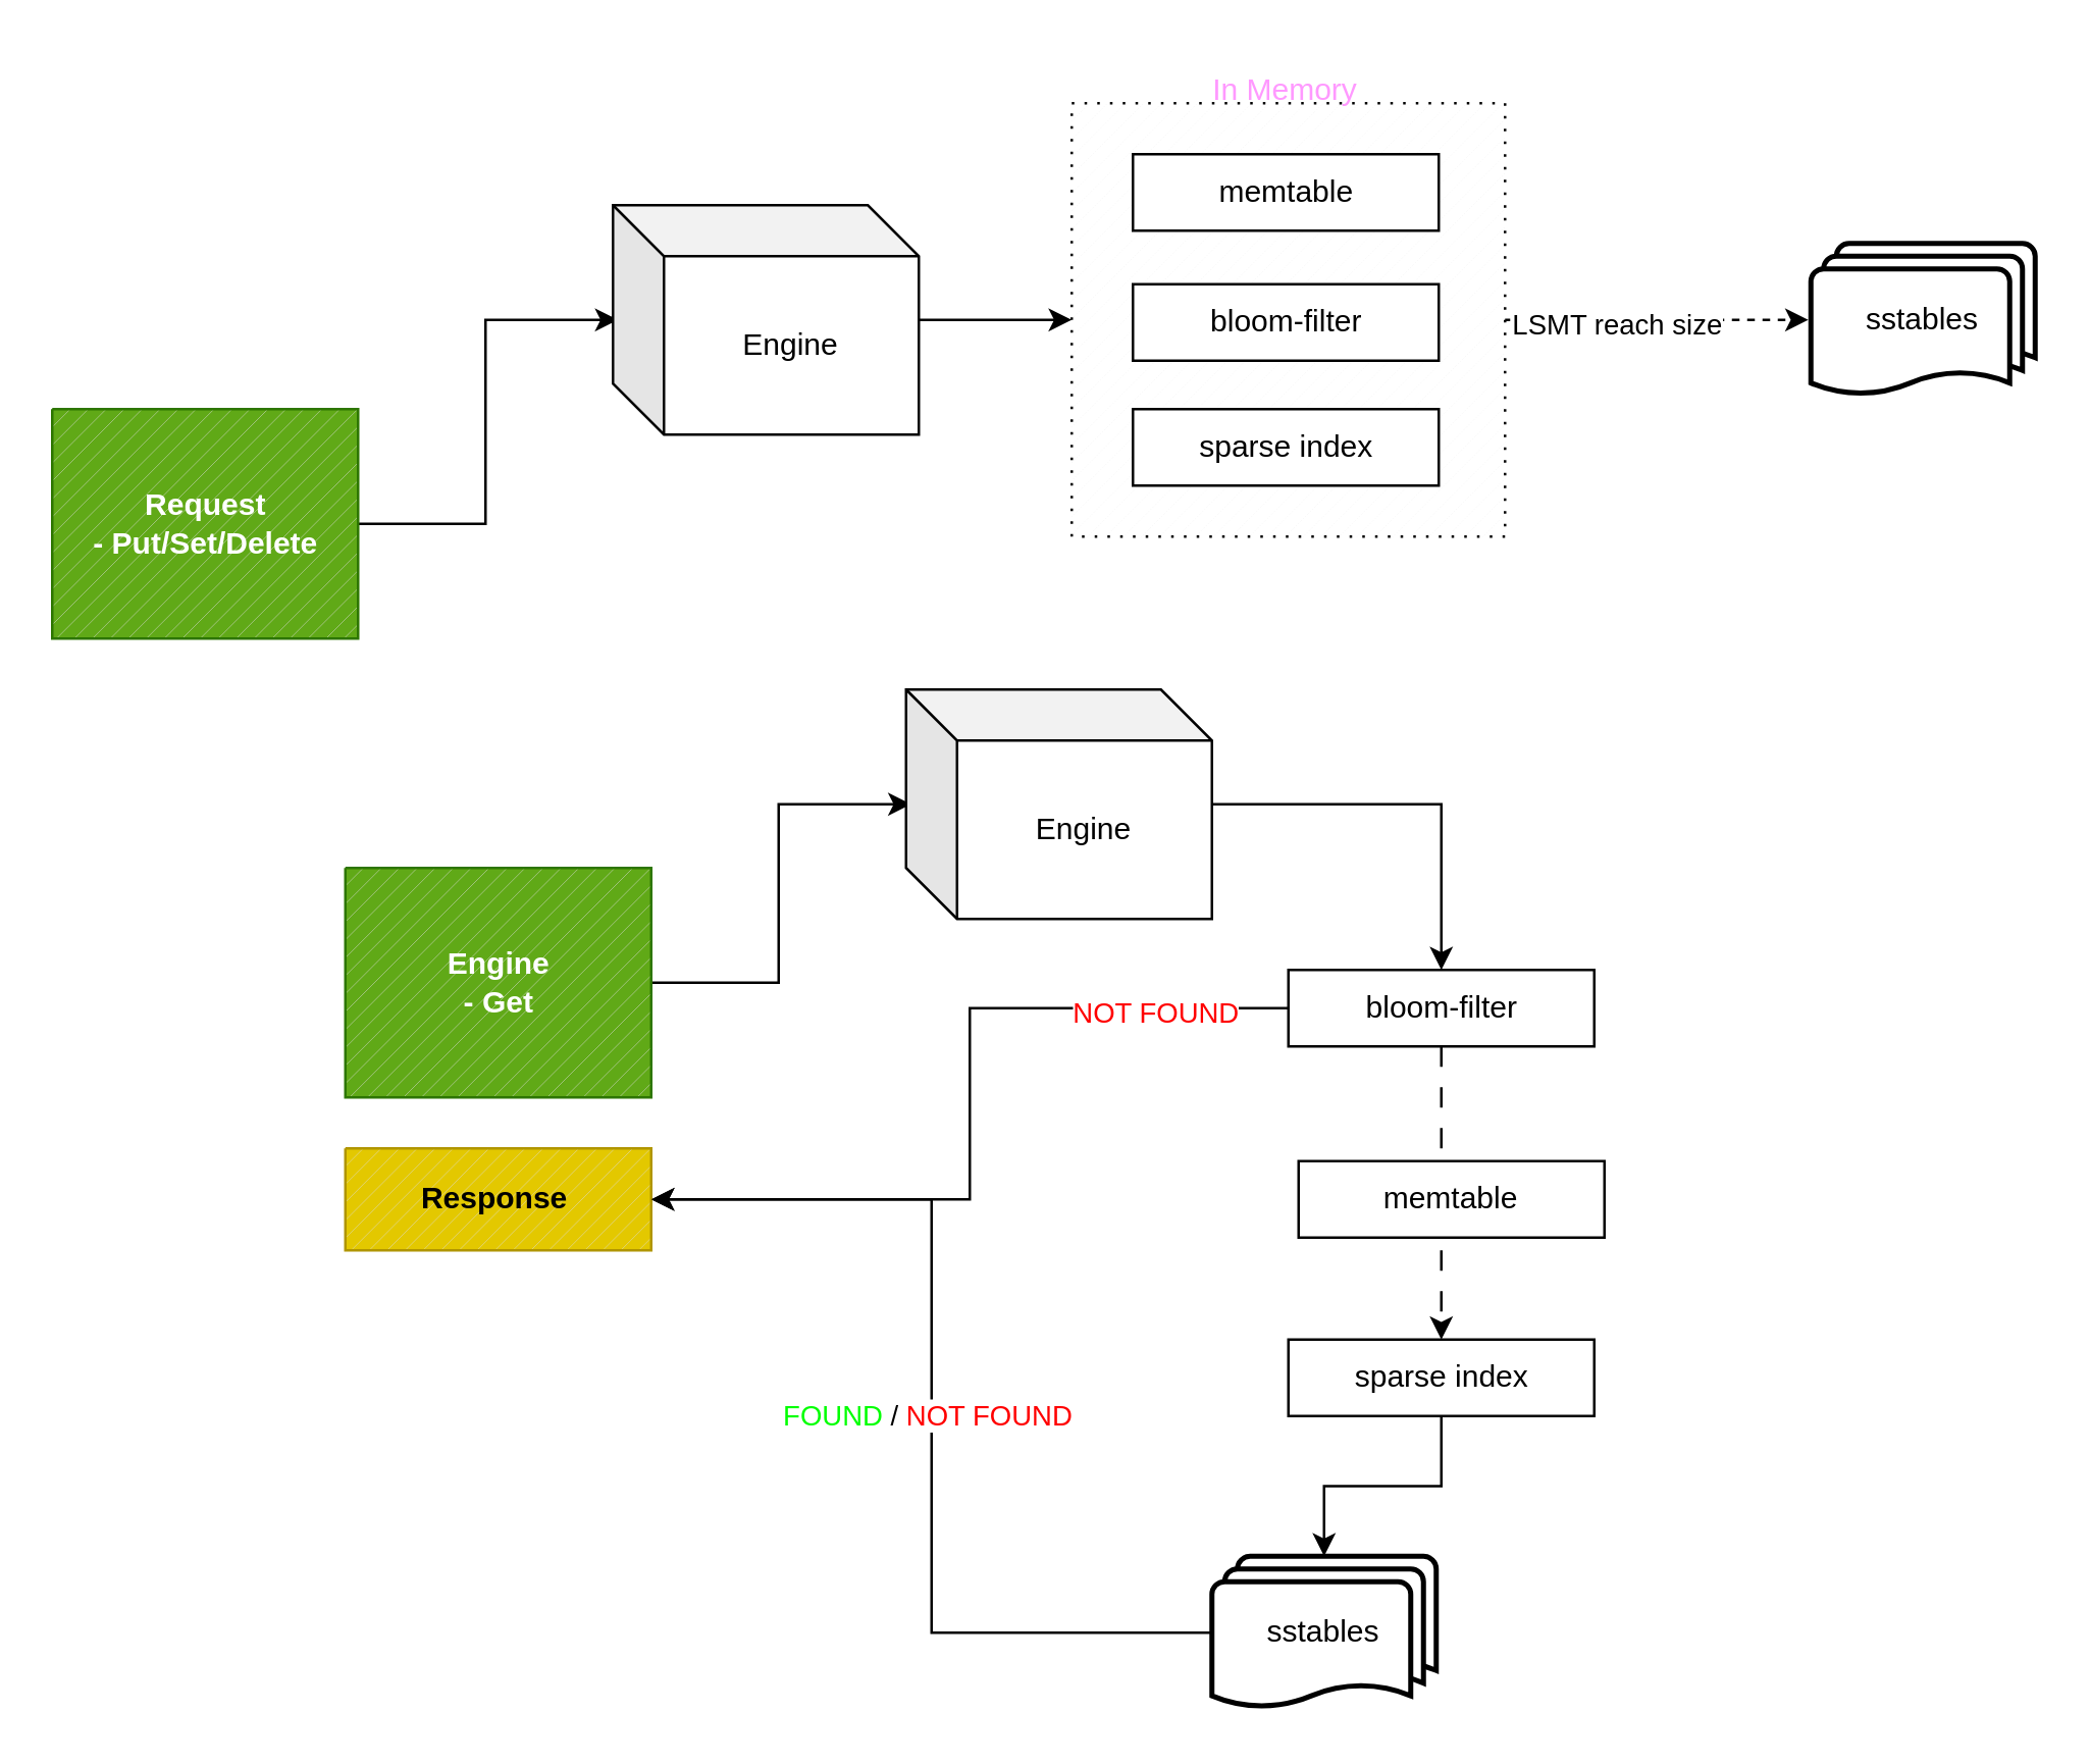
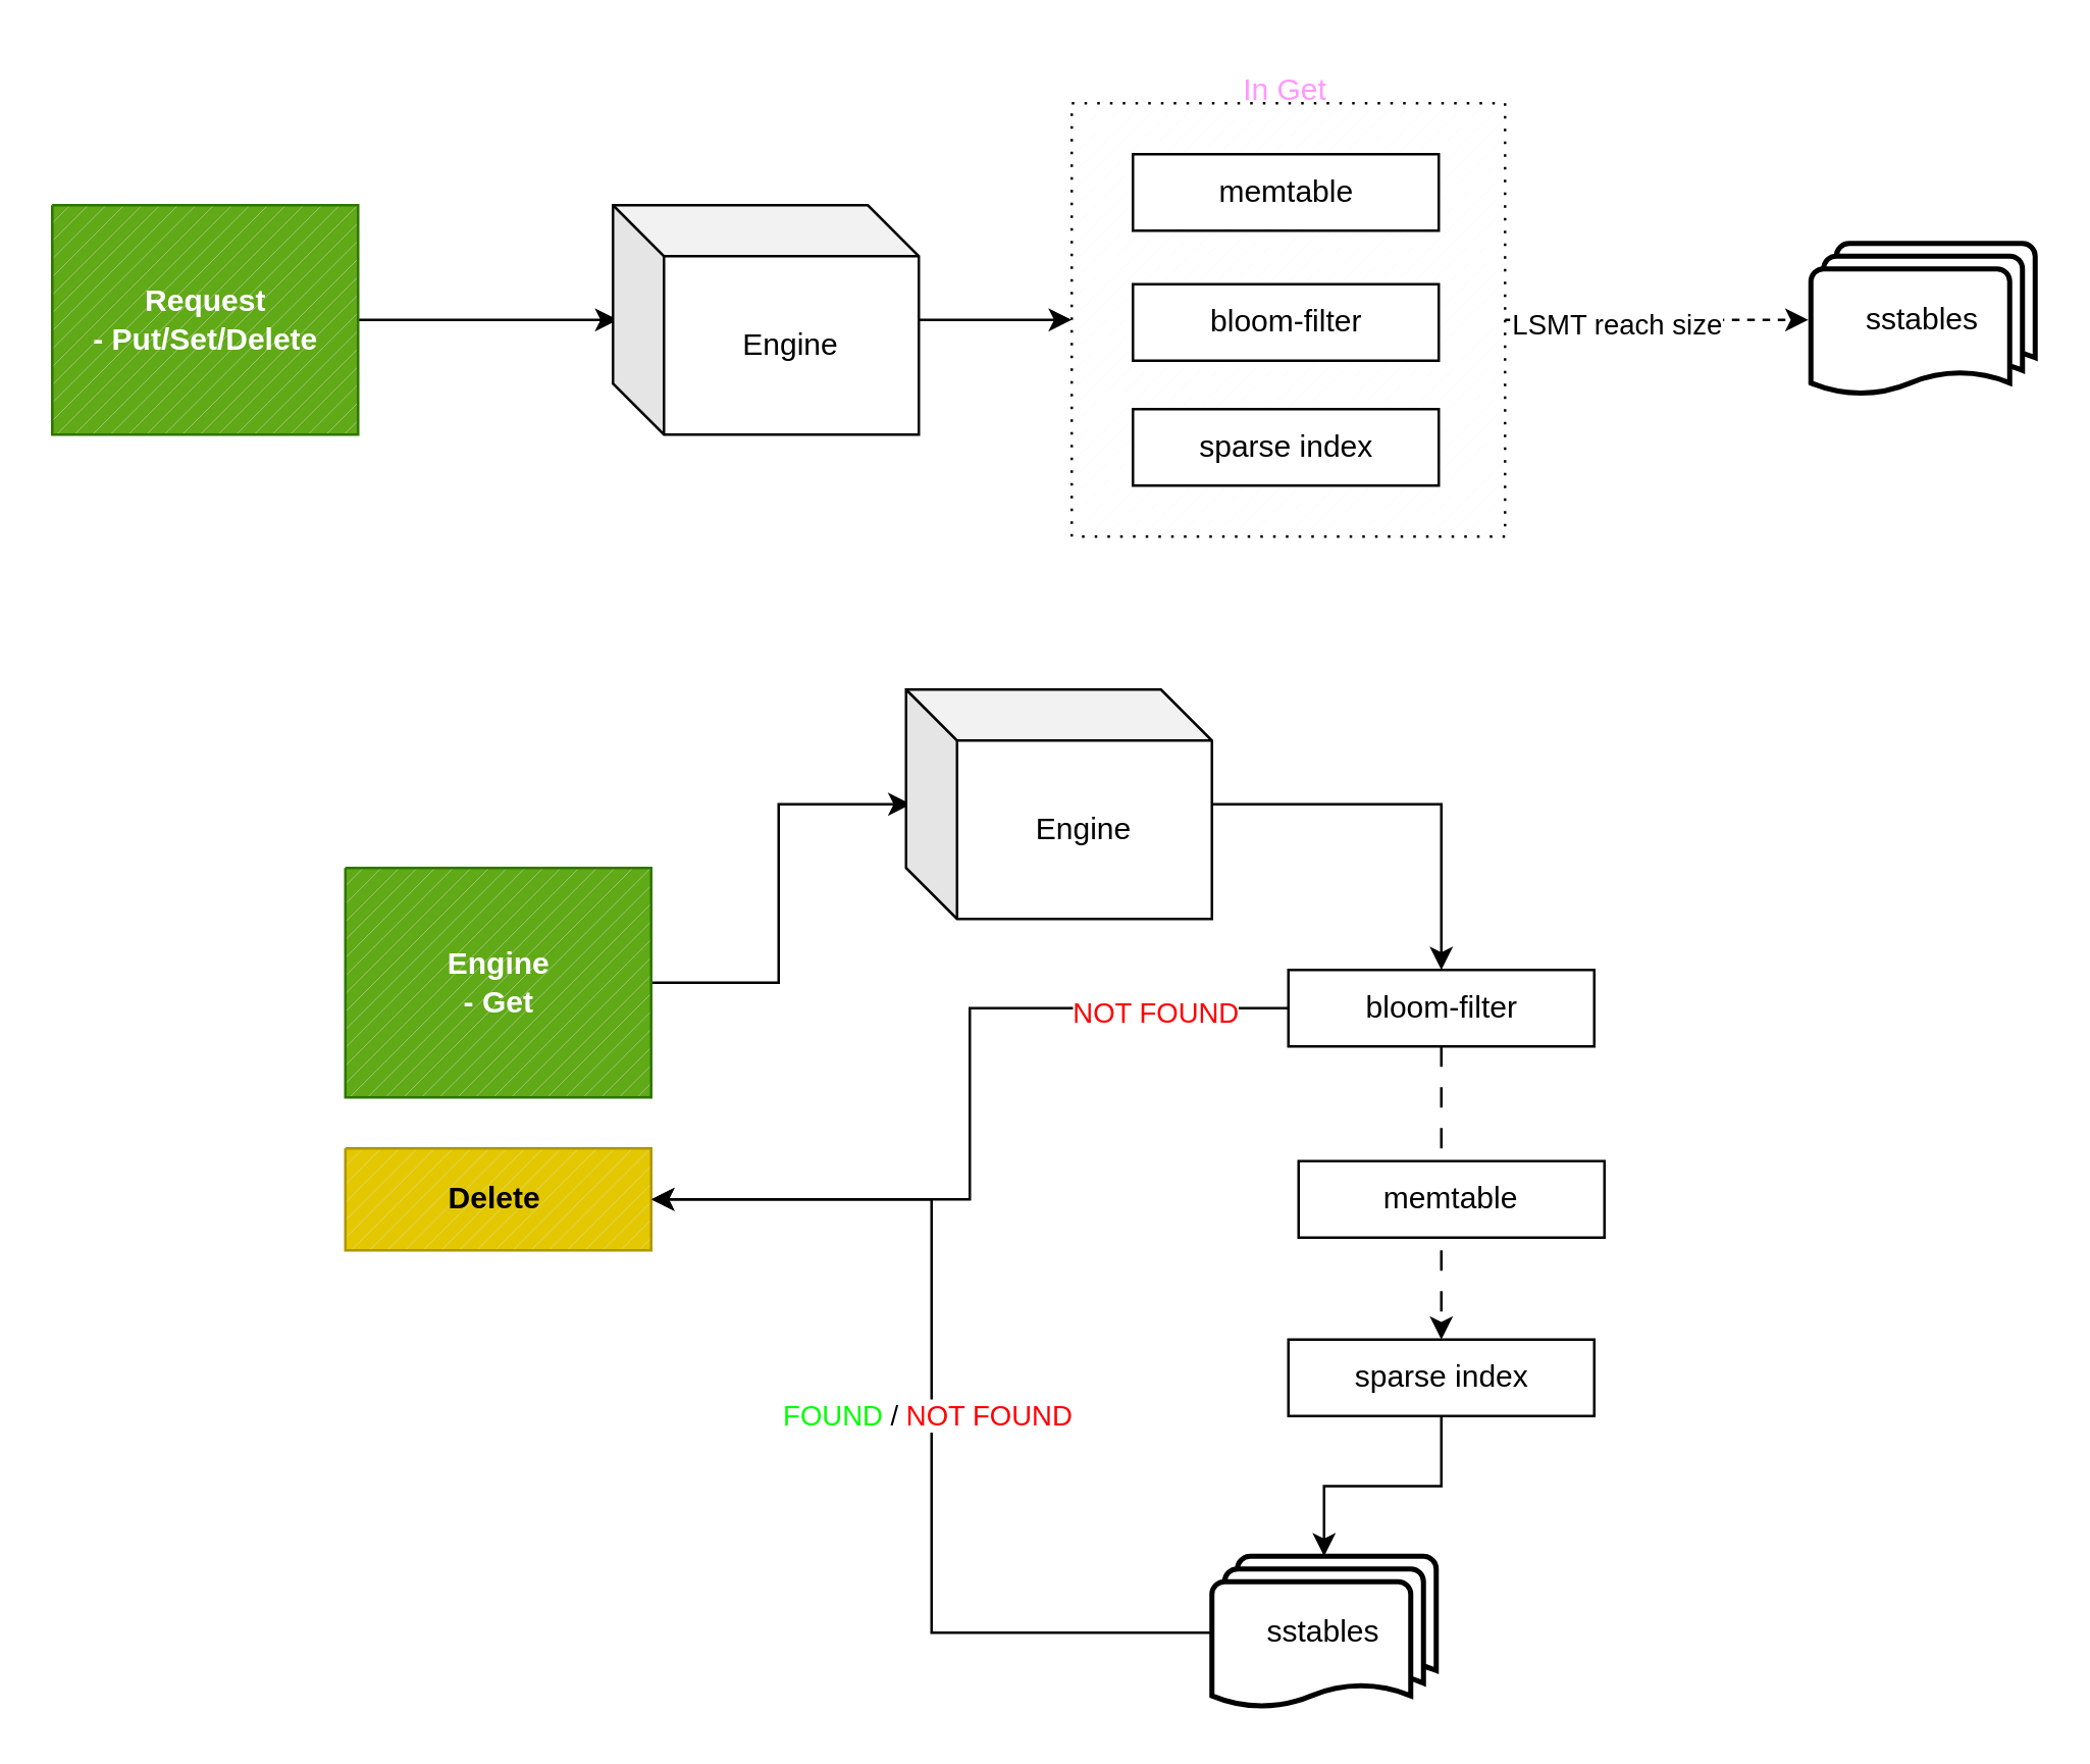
- <mxCell id="27" value="In Memory" style="text;html=1;align=center;verticalAlign=middle;whiteSpace=wrap;rounded=0;dashed=1;dashPattern=1 4;fontColor=#FF99FF;" parent="1" vertex="1"><mxGeometry x="474" y="20" width="60" height="30" as="geometry" /></mxCell>
+ <mxCell id="27" value="In Get" style="text;html=1;align=center;verticalAlign=middle;whiteSpace=wrap;rounded=0;dashed=1;dashPattern=1 4;fontColor=#FF99FF;" parent="1" vertex="1"><mxGeometry x="474" y="20" width="60" height="30" as="geometry" /></mxCell>
- <mxCell id="3" value="&lt;b&gt;Request&lt;br&gt;&amp;nbsp;- Put/Set/Delete&amp;nbsp;&lt;br&gt;&lt;/b&gt;" style="verticalLabelPosition=middle;verticalAlign=middle;html=1;shape=mxgraph.basic.patternFillRect;fillStyle=diag;step=5;fillStrokeWidth=0.2;fillStrokeColor=#dddddd;labelPosition=center;align=center;fillColor=#60a917;strokeColor=#2D7600;fontColor=#ffffff;" parent="1" vertex="1"><mxGeometry x="20" y="160" width="120" height="90" as="geometry" /></mxCell>
+ <mxCell id="3" value="&lt;b&gt;Request&lt;br&gt;&amp;nbsp;- Put/Set/Delete&amp;nbsp;&lt;br&gt;&lt;/b&gt;" style="verticalLabelPosition=middle;verticalAlign=middle;html=1;shape=mxgraph.basic.patternFillRect;fillStyle=diag;step=5;fillStrokeWidth=0.2;fillStrokeColor=#dddddd;labelPosition=center;align=center;fillColor=#60a917;strokeColor=#2D7600;fontColor=#ffffff;" parent="1" vertex="1"><mxGeometry x="20" y="80" width="120" height="90" as="geometry" /></mxCell>
- <mxCell id="21" value="&lt;b&gt;Response&amp;nbsp;&lt;br&gt;&lt;/b&gt;" style="verticalLabelPosition=middle;verticalAlign=middle;html=1;shape=mxgraph.basic.patternFillRect;fillStyle=diag;step=5;fillStrokeWidth=0.2;fillStrokeColor=#dddddd;labelPosition=center;align=center;fillColor=#e3c800;strokeColor=#B09500;fontColor=#000000;" parent="1" vertex="1"><mxGeometry x="135" y="450" width="120" height="40" as="geometry" /></mxCell>
+ <mxCell id="21" value="&lt;b&gt;Delete&amp;nbsp;&lt;br&gt;&lt;/b&gt;" style="verticalLabelPosition=middle;verticalAlign=middle;html=1;shape=mxgraph.basic.patternFillRect;fillStyle=diag;step=5;fillStrokeWidth=0.2;fillStrokeColor=#dddddd;labelPosition=center;align=center;fillColor=#e3c800;strokeColor=#B09500;fontColor=#000000;" parent="1" vertex="1"><mxGeometry x="135" y="450" width="120" height="40" as="geometry" /></mxCell>
